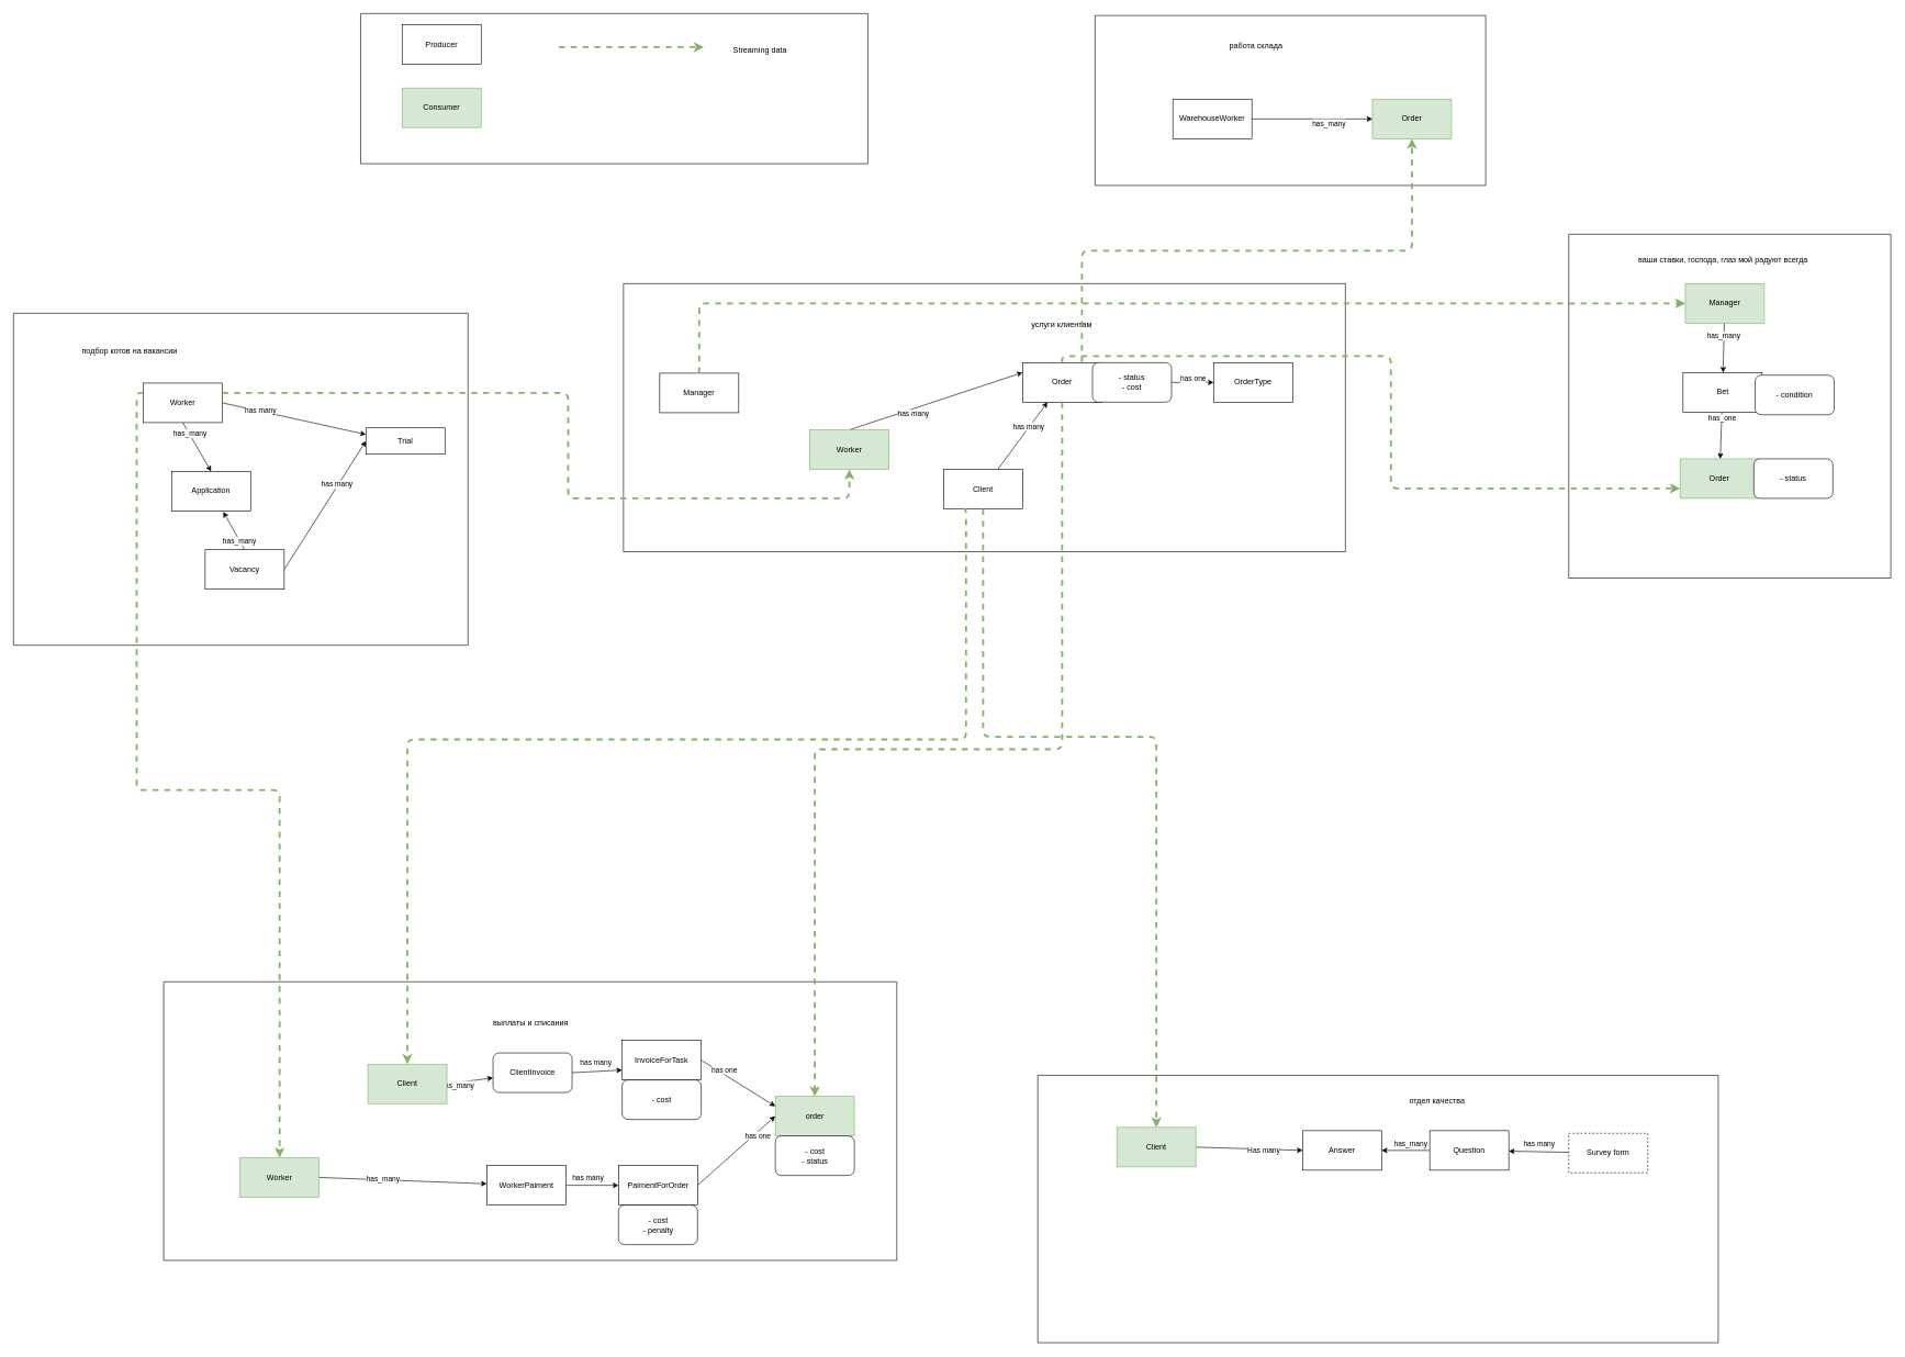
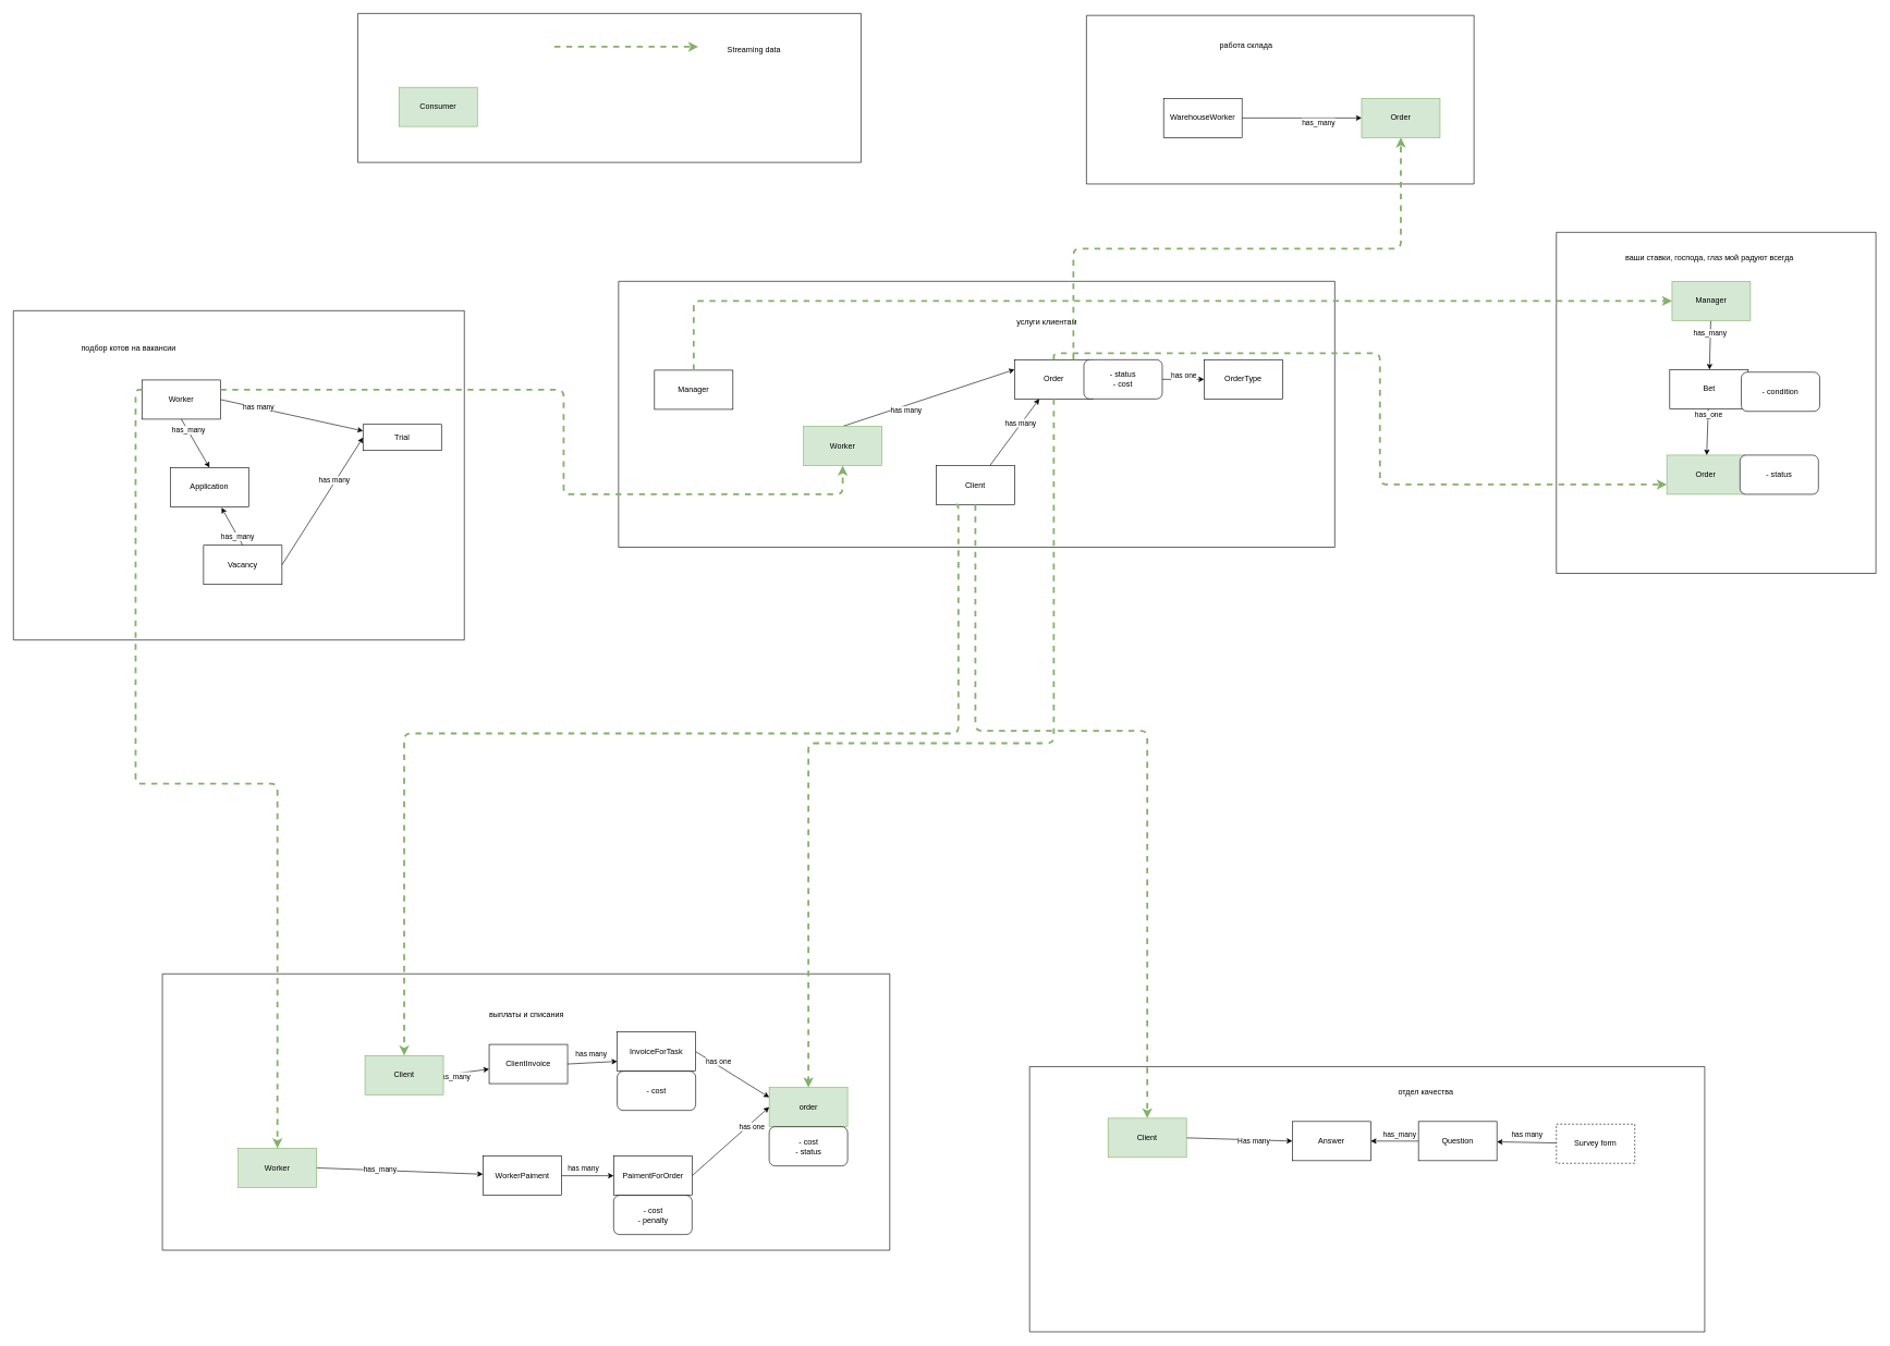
- <mxCell id="84" value="Producer" style="rounded=0;whiteSpace=wrap;html=1;" vertex="1" parent="83"><mxGeometry x="63" y="17" width="120" height="60" as="geometry" /></mxCell>
- <mxCell id="70" value="услуги клиентам" style="text;html=1;align=center;verticalAlign=middle;resizable=0;points=[];autosize=1;strokeColor=none;fillColor=none;" parent="69" vertex="1"><mxGeometry x="610" y="49" width="110" height="26" as="geometry" /></mxCell>
+ <mxCell id="70" value="услуги клиентам" style="text;html=1;align=center;verticalAlign=middle;resizable=0;points=[];autosize=1;strokeColor=none;fillColor=none;" parent="69" vertex="1"><mxGeometry x="600" y="49" width="110" height="26" as="geometry" /></mxCell>
- <mxCell id="55" value="ClientInvoice" style="whiteSpace=wrap;html=1;rounded=1;" vertex="1" parent="45"><mxGeometry x="500" y="108" width="120" height="60" as="geometry" /></mxCell>
+ <mxCell id="55" value="ClientInvoice" style="rounded=0;whiteSpace=wrap;html=1;" vertex="1" parent="45"><mxGeometry x="500" y="108" width="120" height="60" as="geometry" /></mxCell>
